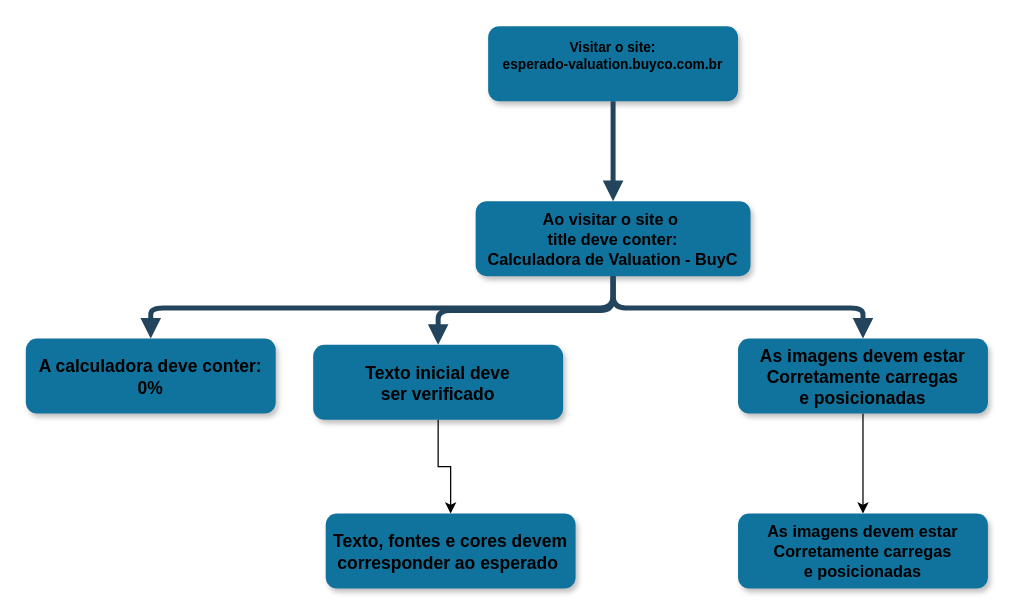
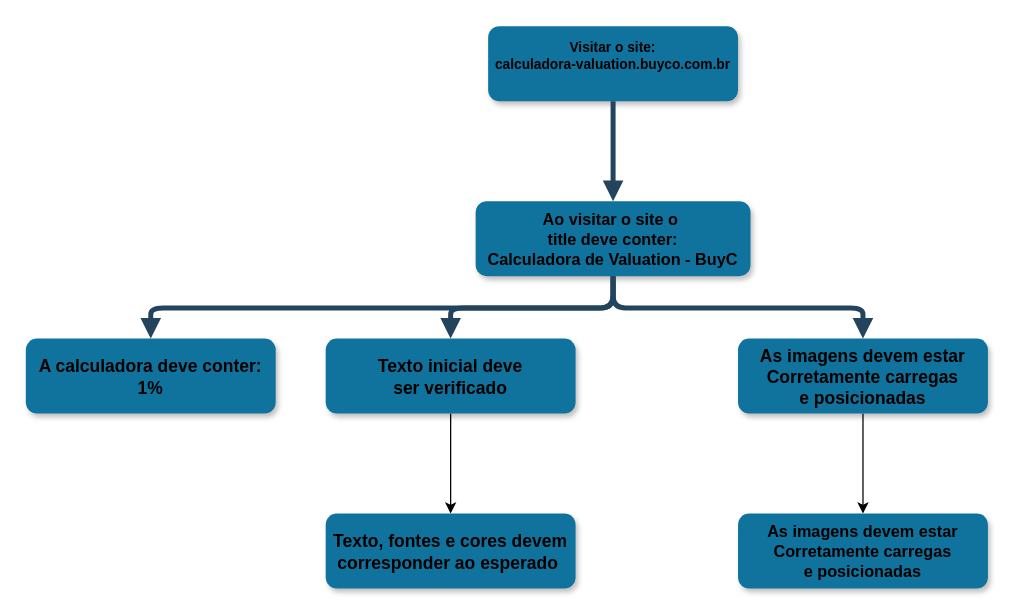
- <mxCell id="2" value="Visitar o site:&#10;esperado-valuation.buyco.com.br&#10;" style="rounded=1;fillColor=#10739E;strokeColor=none;shadow=1;gradientColor=none;fontStyle=1;fontColor=default;fontSize=11;labelBorderColor=none;" parent="1" vertex="1"><mxGeometry x="390" y="20.5" width="200" height="60" as="geometry" /></mxCell>
+ <mxCell id="2" value="Visitar o site:&#10;calculadora-valuation.buyco.com.br&#10;" style="rounded=1;fillColor=#10739E;strokeColor=none;shadow=1;gradientColor=none;fontStyle=1;fontColor=default;fontSize=11;labelBorderColor=none;" parent="1" vertex="1"><mxGeometry x="390" y="20.5" width="200" height="60" as="geometry" /></mxCell>
- <mxCell id="4" value="A calculadora deve conter:&#10;0%" style="rounded=1;fillColor=#10739E;strokeColor=none;shadow=1;gradientColor=none;fontStyle=1;fontColor=default;fontSize=14;labelBorderColor=none;" parent="1" vertex="1"><mxGeometry x="20" y="270.5" width="200" height="60" as="geometry" /></mxCell>
+ <mxCell id="4" value="A calculadora deve conter:&#10;1%" style="rounded=1;fillColor=#10739E;strokeColor=none;shadow=1;gradientColor=none;fontStyle=1;fontColor=default;fontSize=14;labelBorderColor=none;" parent="1" vertex="1"><mxGeometry x="20" y="270.5" width="200" height="60" as="geometry" /></mxCell>
- <mxCell id="6" value="Texto inicial deve&#10; ser verificado " style="rounded=1;fillColor=#10739E;strokeColor=none;shadow=1;gradientColor=none;fontStyle=1;fontColor=default;fontSize=14;labelBorderColor=none;" parent="1" vertex="1"><mxGeometry x="250" y="275.5" width="200" height="60" as="geometry" /></mxCell>
+ <mxCell id="6" value="Texto inicial deve&#10; ser verificado " style="rounded=1;fillColor=#10739E;strokeColor=none;shadow=1;gradientColor=none;fontStyle=1;fontColor=default;fontSize=14;labelBorderColor=none;" parent="1" vertex="1"><mxGeometry x="260" y="270.5" width="200" height="60" as="geometry" /></mxCell>
